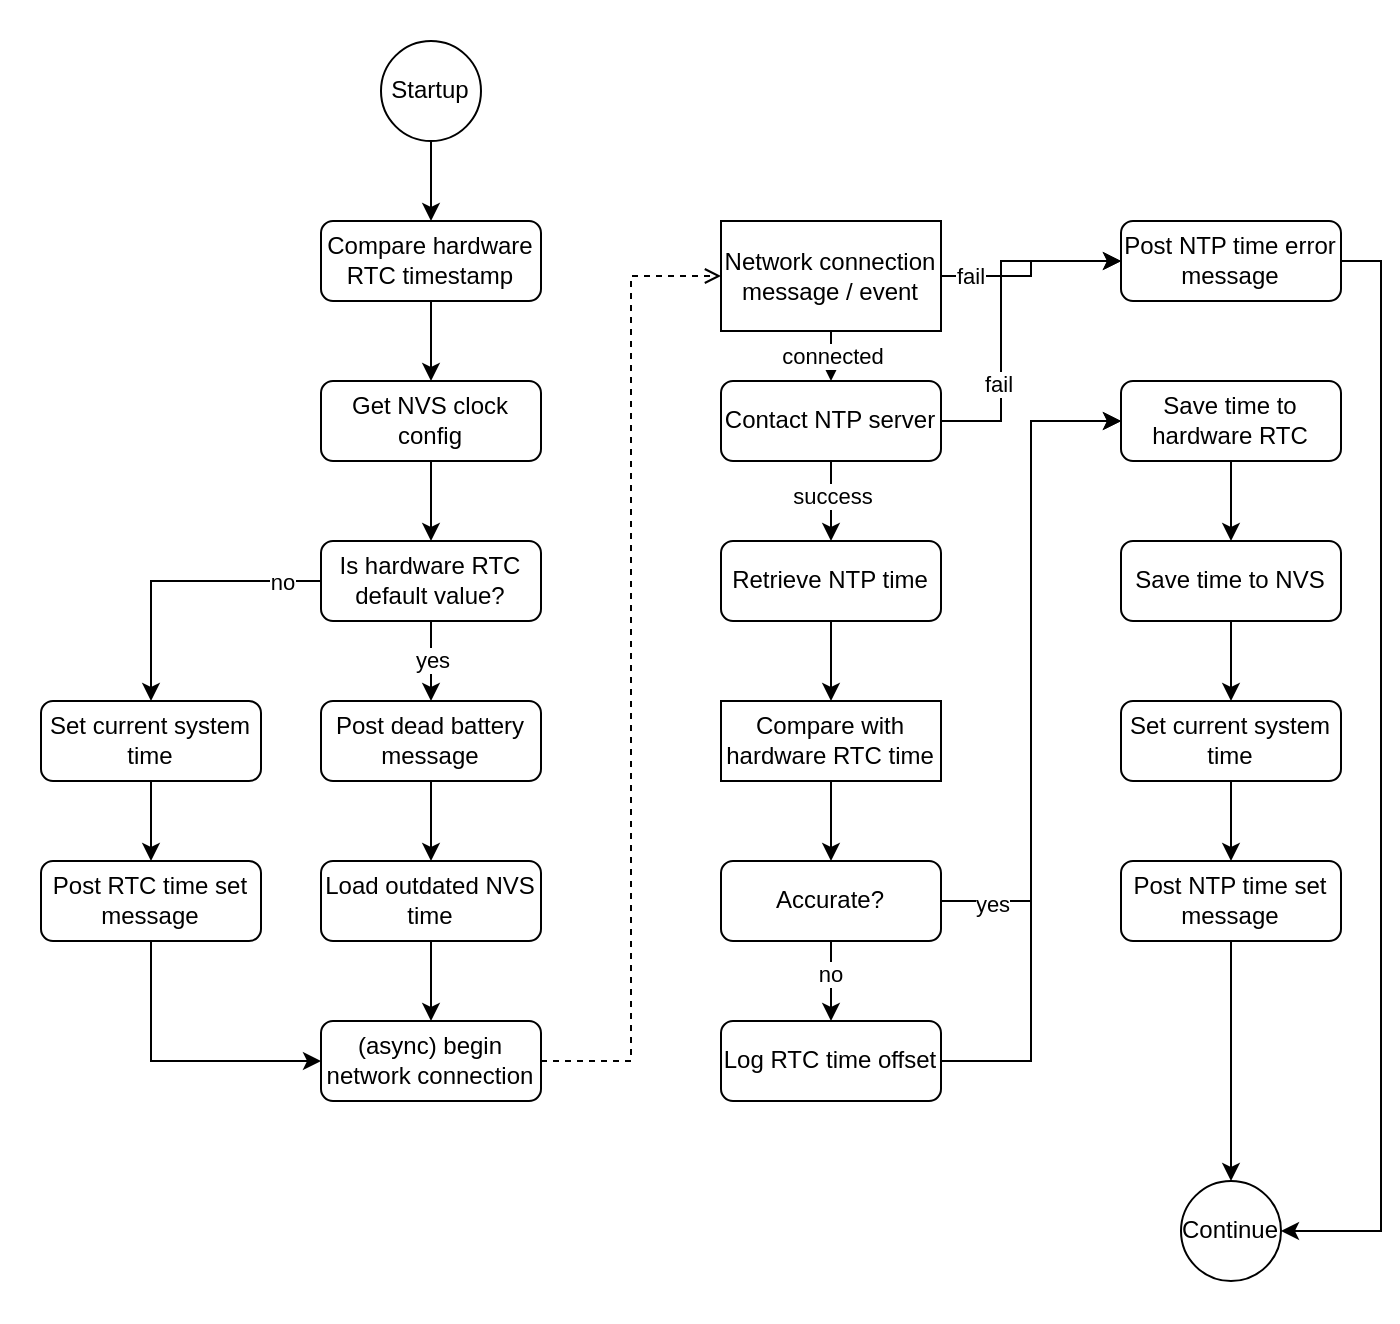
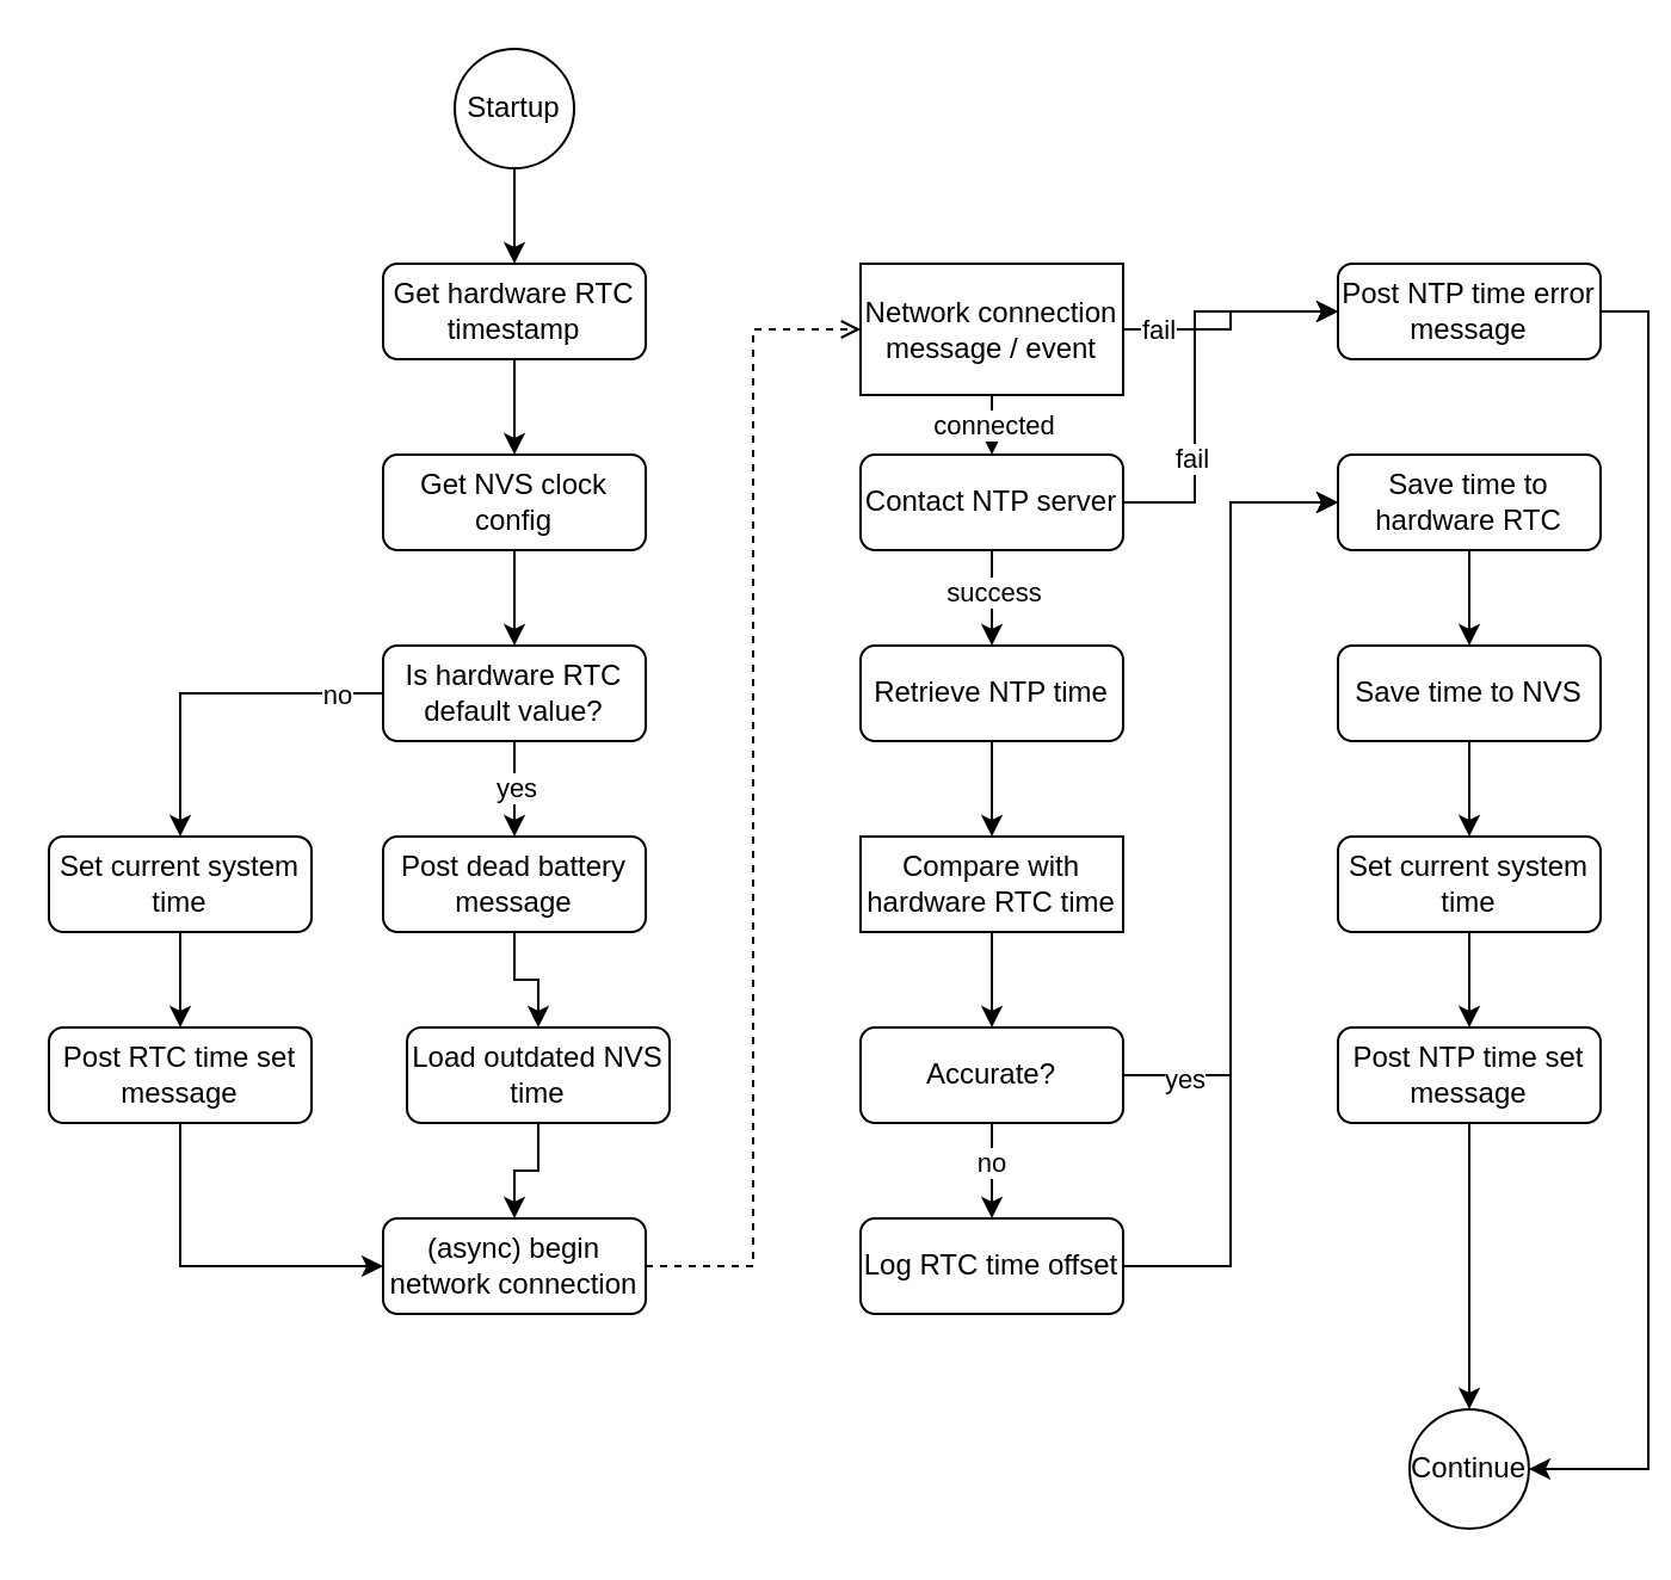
- <mxCell id="5" value="Compare hardware RTC timestamp" style="rounded=1;whiteSpace=wrap;html=1;" vertex="1" parent="1"><mxGeometry y="110" width="110" height="40" as="geometry" x="160" /></mxCell>
+ <mxCell id="5" value="Get hardware RTC timestamp" style="rounded=1;whiteSpace=wrap;html=1;" vertex="1" parent="1"><mxGeometry y="110" width="110" height="40" as="geometry" x="160" /></mxCell>
- <mxCell id="54" value="Load outdated NVS time" style="rounded=1;whiteSpace=wrap;html=1;" vertex="1" parent="1"><mxGeometry y="430" width="110" height="40" as="geometry" x="160" /></mxCell>
+ <mxCell id="54" value="Load outdated NVS time" style="rounded=1;whiteSpace=wrap;html=1;" vertex="1" parent="1"><mxGeometry x="170" y="430" width="110" height="40" as="geometry" /></mxCell>
